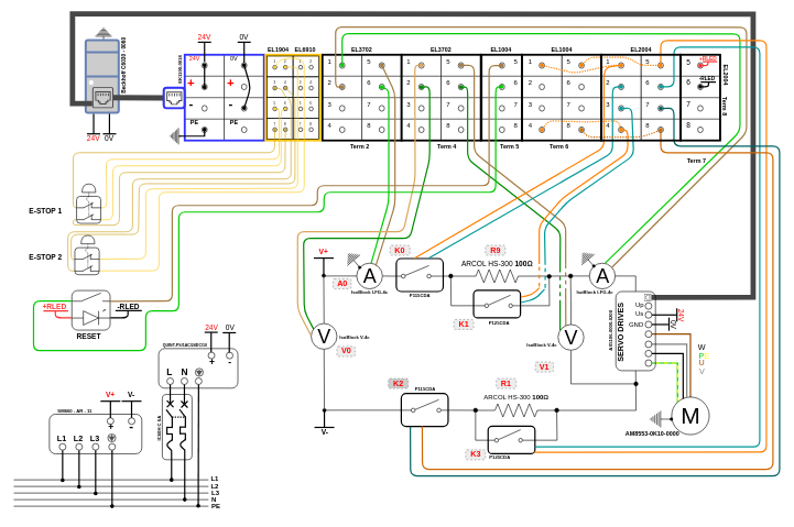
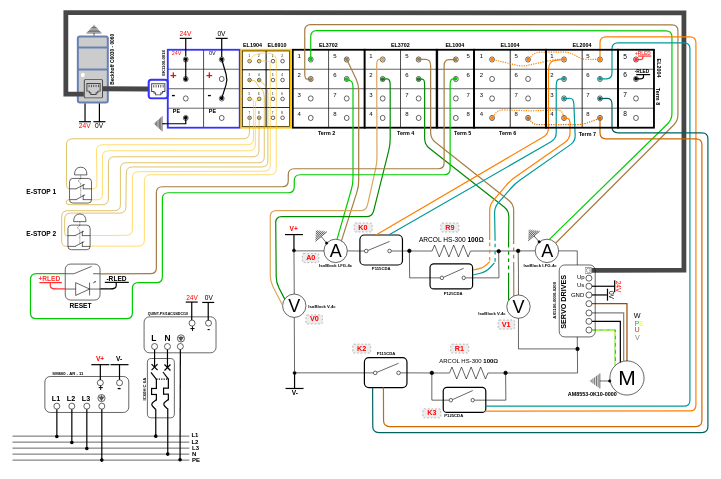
- <mxCell id="346" value="&lt;b&gt;&lt;font style=&quot;font-size: 9px&quot;&gt;Term 7&lt;/font&gt;&lt;/b&gt;" style="text;html=1;resizable=0;points=[];autosize=1;align=left;verticalAlign=top;spacingTop=-4;" parent="1" vertex="1"><mxGeometry x="1037.5" y="232.5" width="50" height="20" as="geometry" /></mxCell>
+ <mxCell id="346" value="&lt;b&gt;&lt;font style=&quot;font-size: 9px&quot;&gt;Term 7&lt;/font&gt;&lt;/b&gt;" style="text;html=1;resizable=0;points=[];autosize=1;align=left;verticalAlign=top;spacingTop=-4;" parent="1" vertex="1"><mxGeometry x="962.5" y="212.5" width="50" height="20" as="geometry" /></mxCell>
- <mxCell id="429" value="&lt;font color=&quot;#ff0000&quot;&gt;&lt;b&gt;K1&lt;/b&gt;&lt;/font&gt;" style="rounded=1;whiteSpace=wrap;html=1;fillColor=#EDEDED;strokeColor=#8F8F8F;dashed=1;" parent="1" vertex="1"><mxGeometry x="686.5" y="484" width="30" height="15" as="geometry" /></mxCell>
- <mxCell id="434" value="&lt;font color=&quot;#ff0000&quot;&gt;&lt;b&gt;V1&lt;/b&gt;&lt;/font&gt;" style="rounded=1;whiteSpace=wrap;html=1;fillColor=#EDEDED;strokeColor=#8F8F8F;dashed=1;" parent="1" vertex="1"><mxGeometry x="810" y="548.3" width="27.5" height="15.2" as="geometry" /></mxCell>
+ <mxCell id="434" value="&lt;font color=&quot;#ff0000&quot;&gt;&lt;b&gt;V1&lt;/b&gt;&lt;/font&gt;" style="rounded=1;whiteSpace=wrap;html=1;fillColor=#EDEDED;strokeColor=#8F8F8F;dashed=1;" parent="1" vertex="1"><mxGeometry x="830" y="533.3" width="27.5" height="15.2" as="geometry" /></mxCell>
- <mxCell id="430" value="&lt;font color=&quot;#ff0000&quot;&gt;&lt;b&gt;K2&lt;/b&gt;&lt;/font&gt;" style="rounded=1;whiteSpace=wrap;html=1;fillColor=#cccccc;strokeColor=#8F8F8F;dashed=1;" parent="1" vertex="1"><mxGeometry x="587.5" y="573.5" width="30" height="15" as="geometry" /></mxCell>
+ <mxCell id="430" value="&lt;font color=&quot;#ff0000&quot;&gt;&lt;b&gt;K2&lt;/b&gt;&lt;/font&gt;" style="rounded=1;whiteSpace=wrap;html=1;fillColor=#EDEDED;strokeColor=#8F8F8F;dashed=1;" parent="1" vertex="1"><mxGeometry x="587.5" y="573.5" width="30" height="15" as="geometry" /></mxCell>
